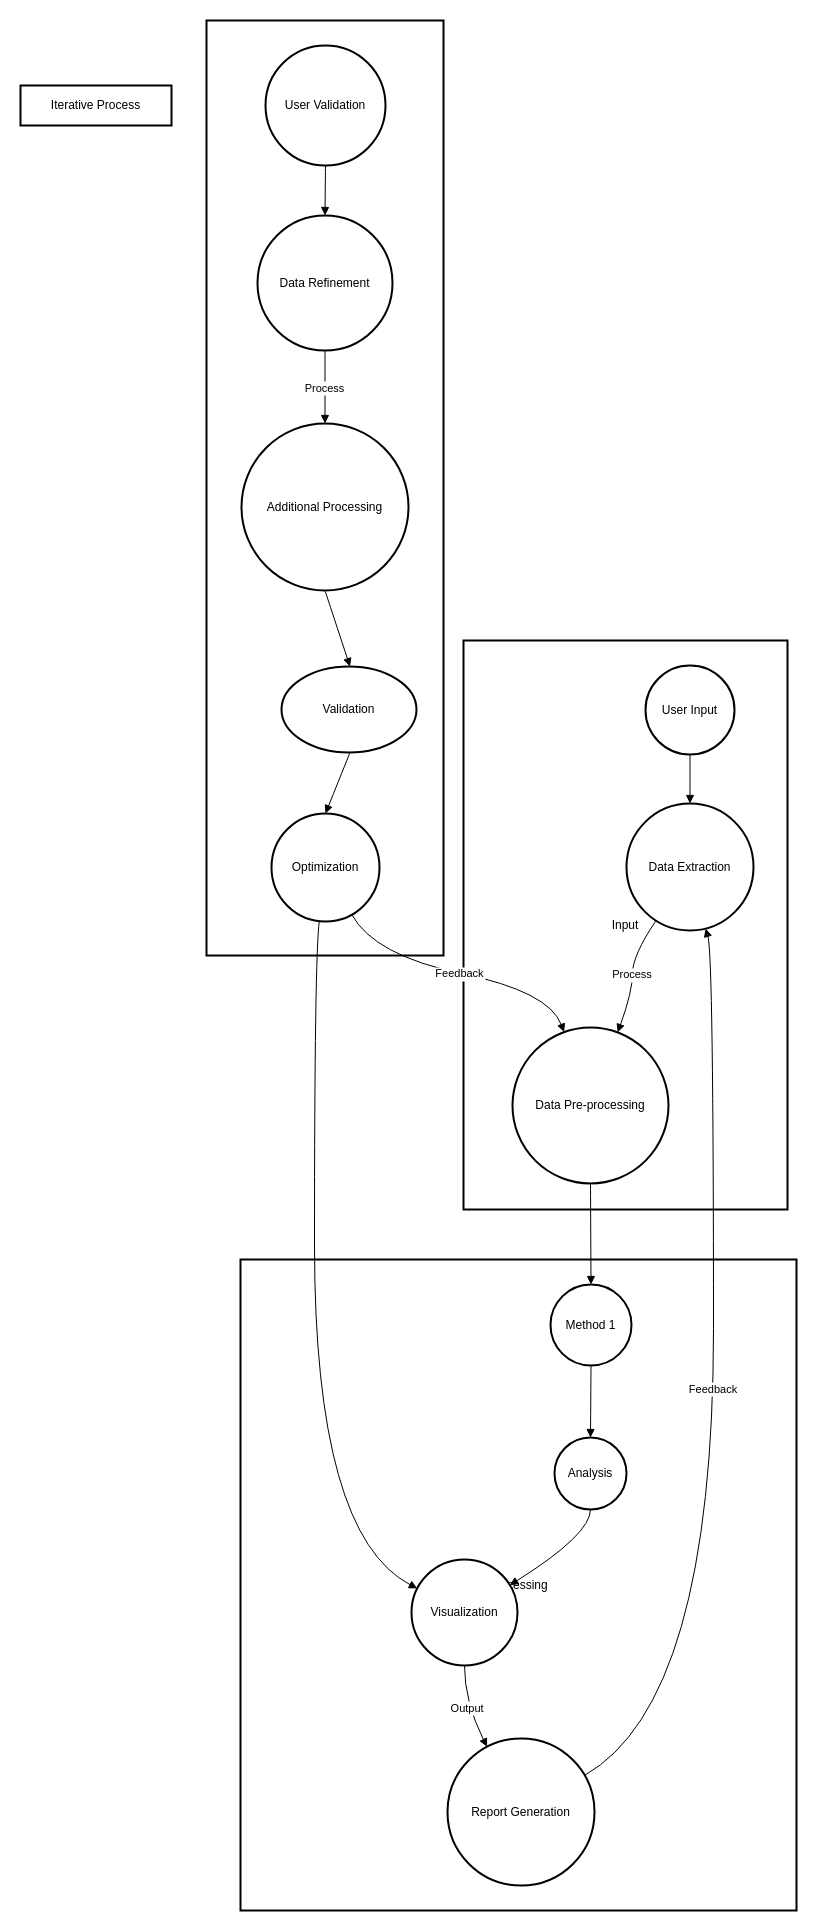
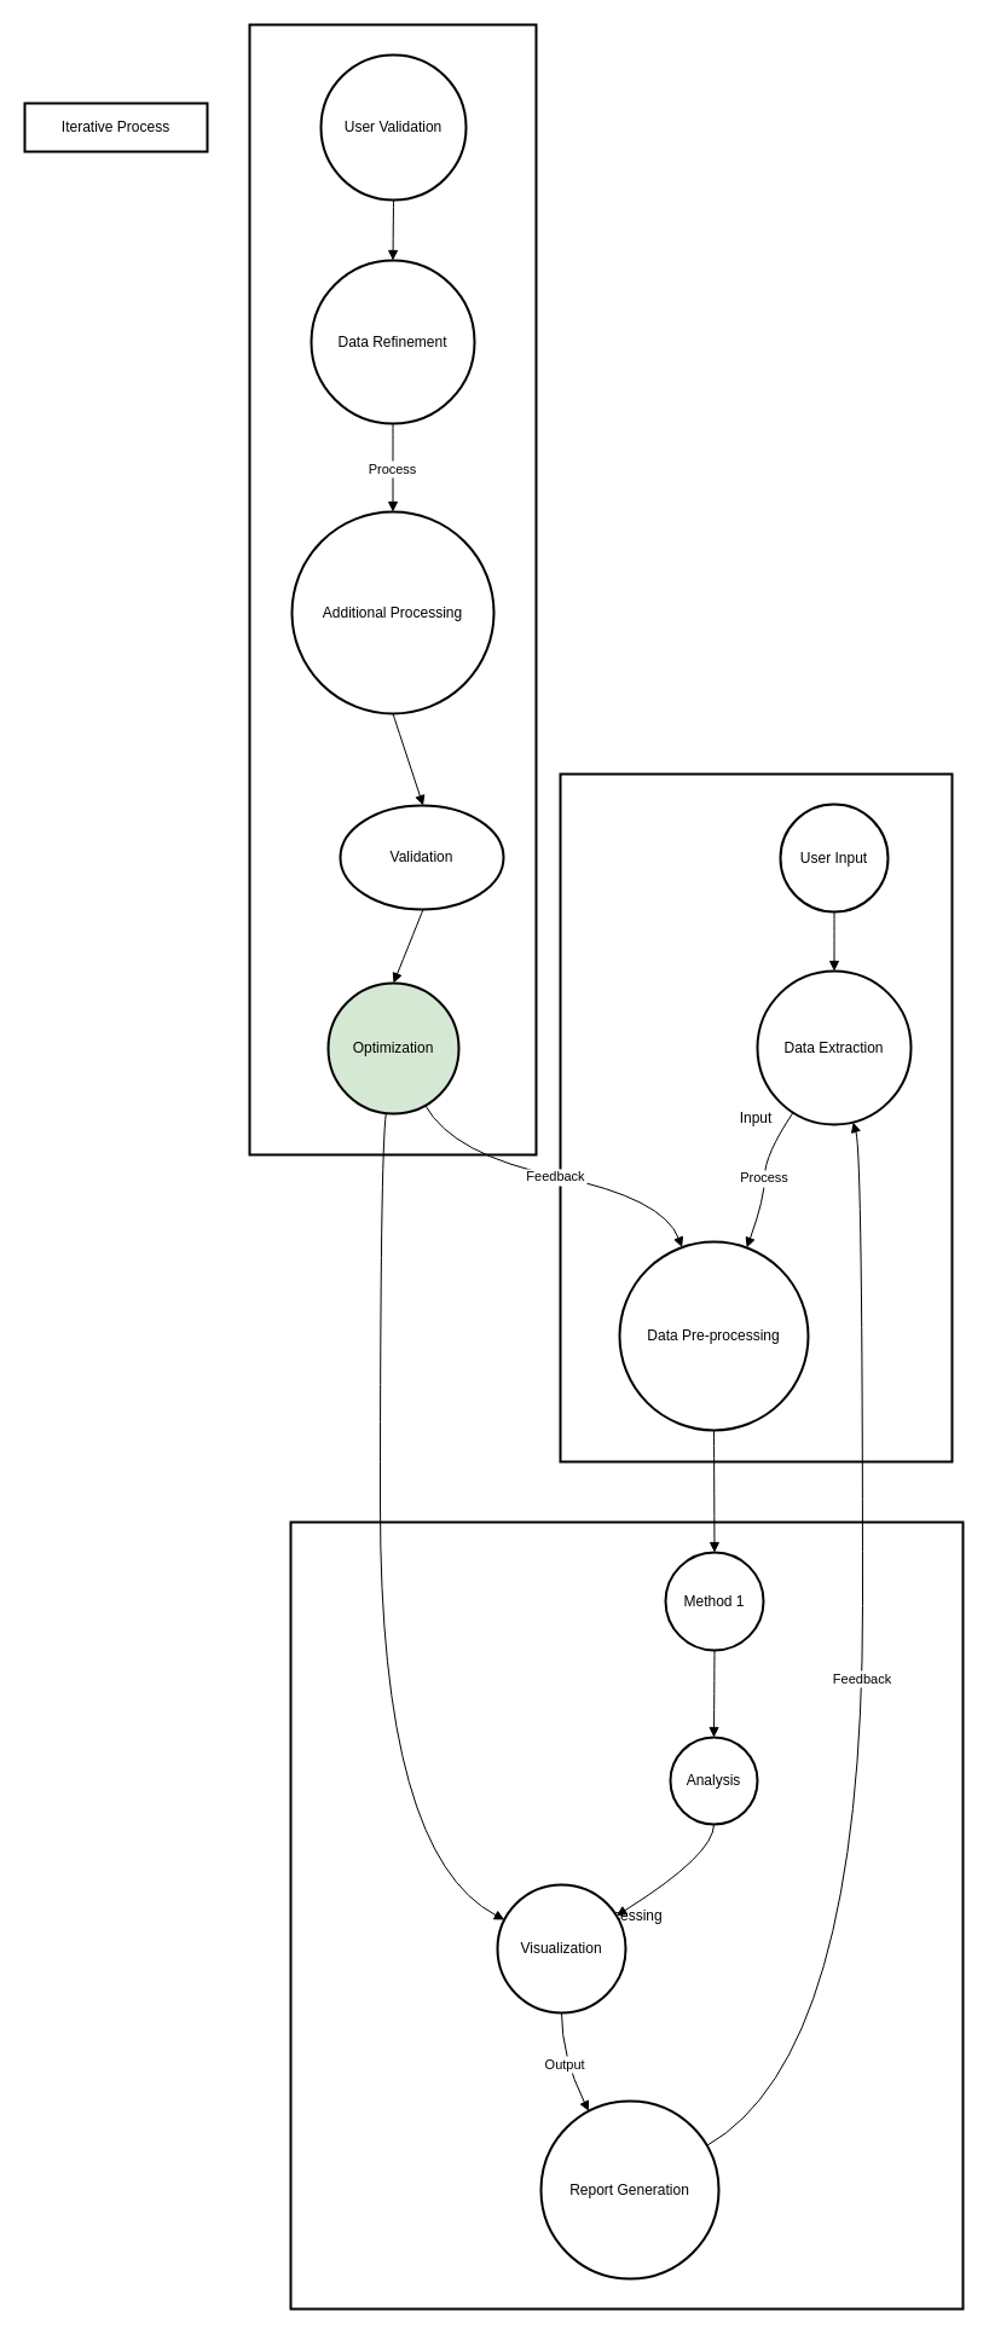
- <mxCell id="17" value="Optimization" style="ellipse;aspect=fixed;strokeWidth=2;whiteSpace=wrap;" vertex="1" parent="1"><mxGeometry x="271" y="813" width="108" height="108" as="geometry" /></mxCell>
+ <mxCell id="17" value="Optimization" style="ellipse;aspect=fixed;strokeWidth=2;whiteSpace=wrap;fillColor=#d5e8d4;" vertex="1" parent="1"><mxGeometry x="271" y="813" width="108" height="108" as="geometry" /></mxCell>
